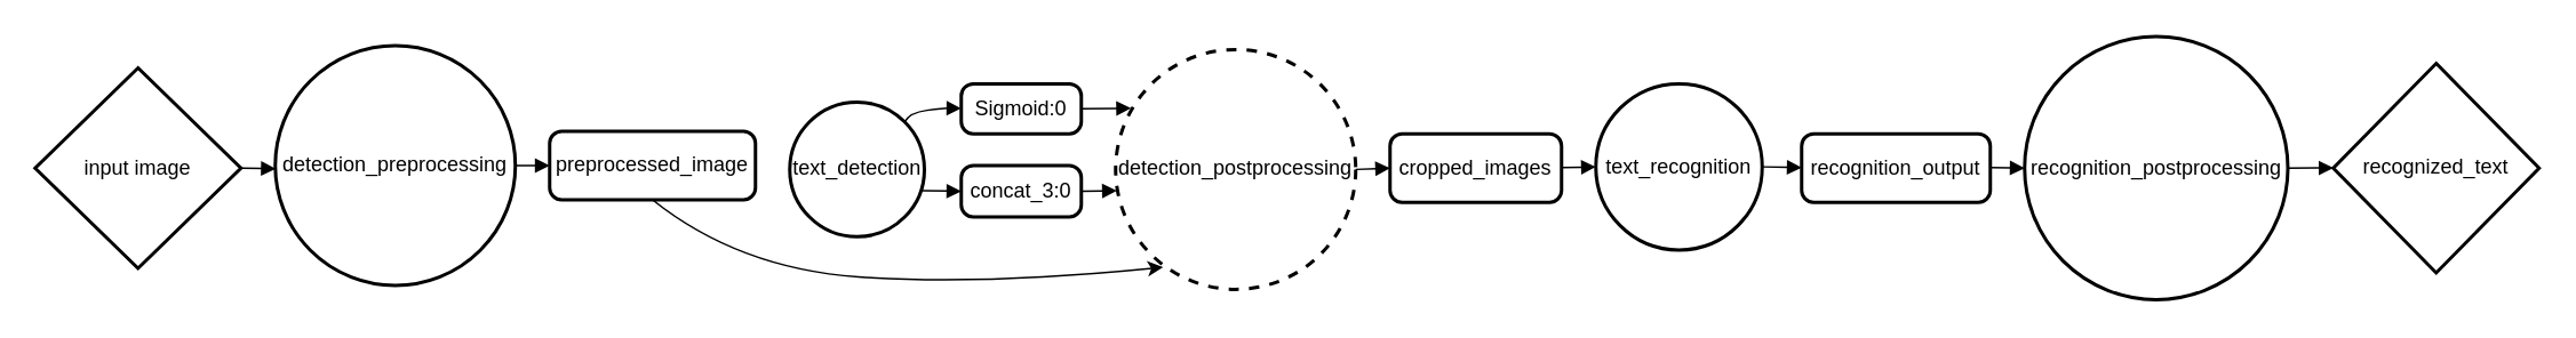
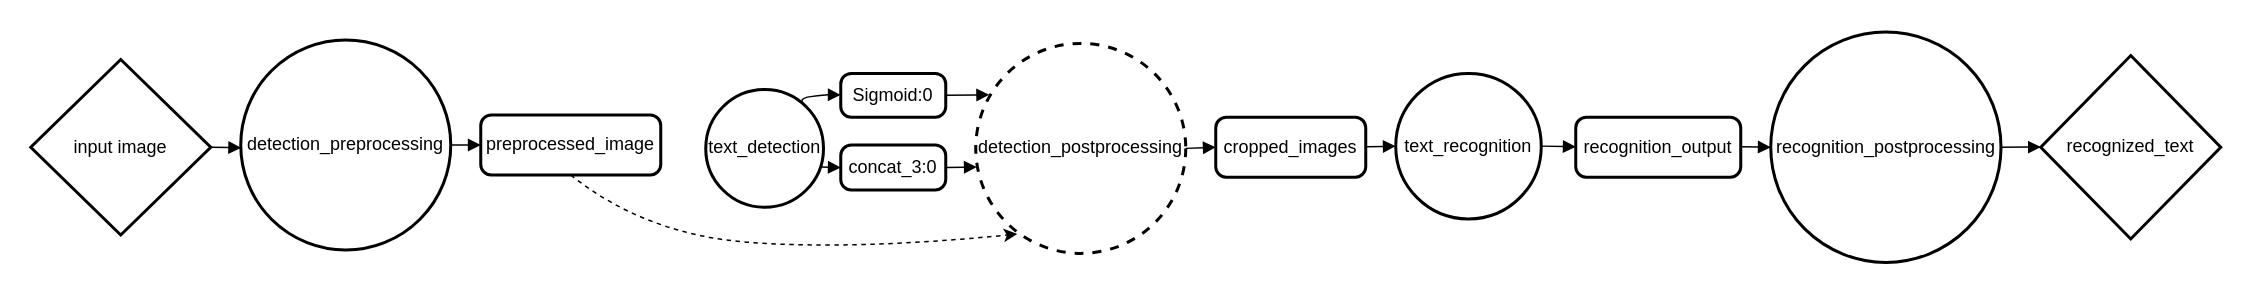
- <mxCell id="5" value="text_detection" style="ellipse;aspect=fixed;strokeWidth=2;whiteSpace=wrap;" vertex="1" parent="1"><mxGeometry x="460" y="59" width="78.5" height="78.5" as="geometry" /></mxCell>
+ <mxCell id="5" value="text_detection" style="ellipse;aspect=fixed;strokeWidth=2;whiteSpace=wrap;" vertex="1" parent="1"><mxGeometry x="470" y="59" width="78.5" height="78.5" as="geometry" /></mxCell>
- <mxCell id="22" value="" style="curved=1;endArrow=classic;html=1;rounded=0;exitX=0.5;exitY=1;exitDx=0;exitDy=0;entryX=0.198;entryY=0.908;entryDx=0;entryDy=0;entryPerimeter=0;" edge="1" parent="1" source="4" target="8"><mxGeometry width="50" height="50" relative="1" as="geometry"><mxPoint x="420" y="161.45" as="sourcePoint" /><mxPoint x="640.94" y="158.62" as="targetPoint" /><Array as="points"><mxPoint x="430" y="156" /><mxPoint x="570" y="166" /></Array></mxGeometry></mxCell>
+ <mxCell id="22" value="" style="curved=1;endArrow=classic;html=1;rounded=0;exitX=0.5;exitY=1;exitDx=0;exitDy=0;entryX=0.198;entryY=0.908;entryDx=0;entryDy=0;entryPerimeter=0;dashed=1;" edge="1" parent="1" source="4" target="8"><mxGeometry width="50" height="50" relative="1" as="geometry"><mxPoint x="420" y="161.45" as="sourcePoint" /><mxPoint x="640.94" y="158.62" as="targetPoint" /><Array as="points"><mxPoint x="430" y="156" /><mxPoint x="570" y="166" /></Array></mxGeometry></mxCell>
